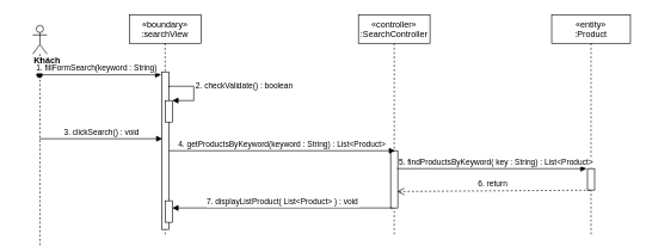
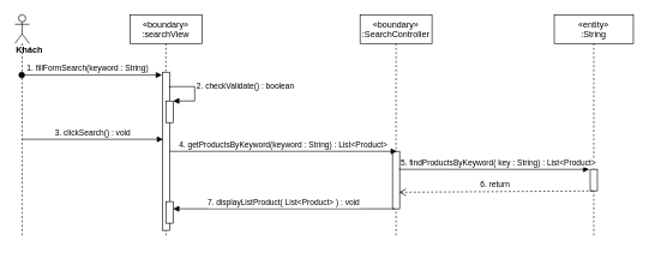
- <mxCell id="6" value="«controller»&#10;:SearchController" style="shape=umlLifeline;perimeter=lifelinePerimeter;container=1;collapsible=0;recursiveResize=0;rounded=0;shadow=0;strokeWidth=1;" parent="1" vertex="1"><mxGeometry x="500" y="20" width="100" height="310" as="geometry" /></mxCell>
+ <mxCell id="6" value="«boundary»&#10;:SearchController" style="shape=umlLifeline;perimeter=lifelinePerimeter;container=1;collapsible=0;recursiveResize=0;rounded=0;shadow=0;strokeWidth=1;" parent="1" vertex="1"><mxGeometry x="500" y="20" width="100" height="310" as="geometry" /></mxCell>
- <mxCell id="11" value="«entity»&#10;:Product" style="shape=umlLifeline;perimeter=lifelinePerimeter;container=1;collapsible=0;recursiveResize=0;rounded=0;shadow=0;strokeWidth=1;" parent="1" vertex="1"><mxGeometry x="770" y="20" width="110" height="310" as="geometry" /></mxCell>
+ <mxCell id="11" value="«entity»&#10;:String" style="shape=umlLifeline;perimeter=lifelinePerimeter;container=1;collapsible=0;recursiveResize=0;rounded=0;shadow=0;strokeWidth=1;" parent="1" vertex="1"><mxGeometry x="770" y="20" width="110" height="310" as="geometry" /></mxCell>
- <mxCell id="8" value="&lt;div&gt;&lt;b&gt;Khách&lt;/b&gt;&lt;/div&gt;" style="shape=umlLifeline;participant=umlActor;perimeter=lifelinePerimeter;whiteSpace=wrap;html=1;container=1;collapsible=0;recursiveResize=0;verticalAlign=top;spacingTop=36;outlineConnect=0;align=left;" parent="1" vertex="1"><mxGeometry x="45" y="35" width="20" height="310" as="geometry" /></mxCell>
+ <mxCell id="8" value="&lt;div&gt;&lt;b&gt;Khách&lt;/b&gt;&lt;/div&gt;" style="shape=umlLifeline;participant=umlActor;perimeter=lifelinePerimeter;whiteSpace=wrap;html=1;container=1;collapsible=0;recursiveResize=0;verticalAlign=top;spacingTop=36;outlineConnect=0;align=left;" parent="1" vertex="1"><mxGeometry x="20" y="20" width="20" height="310" as="geometry" /></mxCell>
